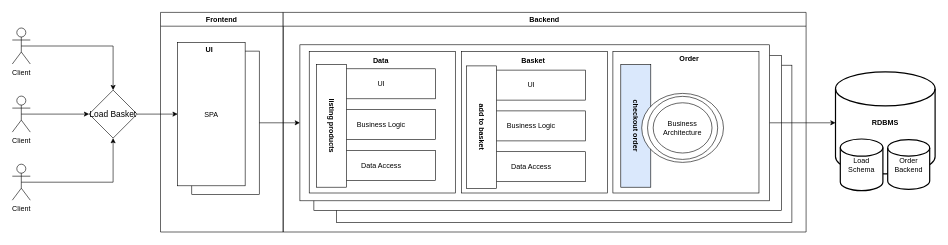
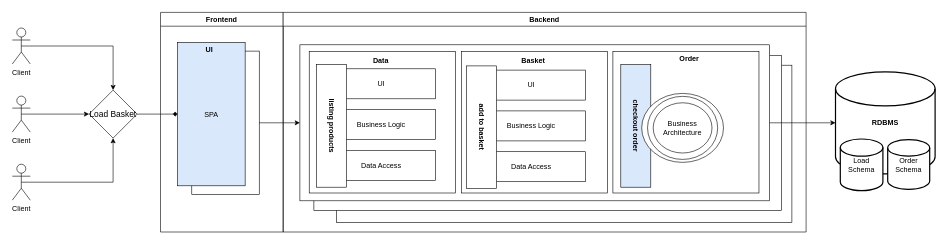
- <mxCell id="8" style="edgeStyle=orthogonalEdgeStyle;rounded=0;orthogonalLoop=1;jettySize=auto;html=1;exitX=1;exitY=0.5;exitDx=0;exitDy=0;" edge="1" parent="1" source="9" target="14"><mxGeometry relative="1" as="geometry" /></mxCell>
+ <mxCell id="8" style="edgeStyle=orthogonalEdgeStyle;rounded=0;orthogonalLoop=1;jettySize=auto;html=1;exitX=1;exitY=0.5;exitDx=0;exitDy=0;endArrow=diamond;" edge="1" parent="1" source="9" target="14"><mxGeometry relative="1" as="geometry" /></mxCell>
- <mxCell id="14" value="SPA" style="html=1;whiteSpace=wrap;" vertex="1" parent="12"><mxGeometry width="112.454" height="239" as="geometry" /></mxCell>
+ <mxCell id="14" value="SPA" style="html=1;whiteSpace=wrap;fillColor=#dae8fc;" vertex="1" parent="12"><mxGeometry width="112.454" height="239" as="geometry" /></mxCell>
- <mxCell id="46" value="Order Backend" style="strokeWidth=2;html=1;shape=mxgraph.flowchart.database;whiteSpace=wrap;" vertex="1" parent="43"><mxGeometry x="87" y="113" width="70" height="83" as="geometry" /></mxCell>
+ <mxCell id="46" value="Order Schema" style="strokeWidth=2;html=1;shape=mxgraph.flowchart.database;whiteSpace=wrap;" vertex="1" parent="43"><mxGeometry x="87" y="113" width="70" height="83" as="geometry" /></mxCell>
